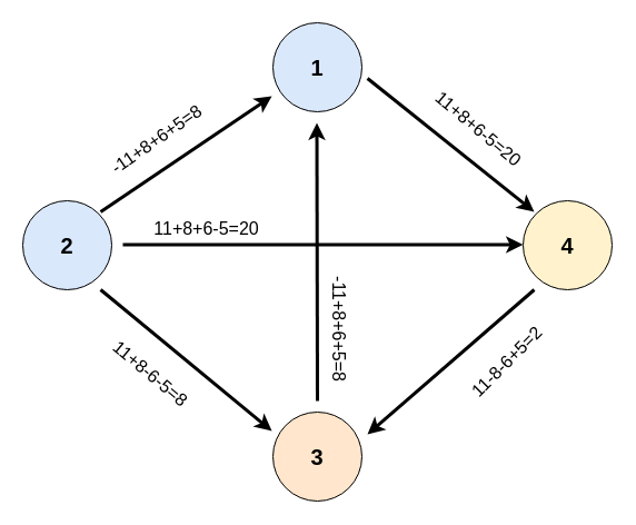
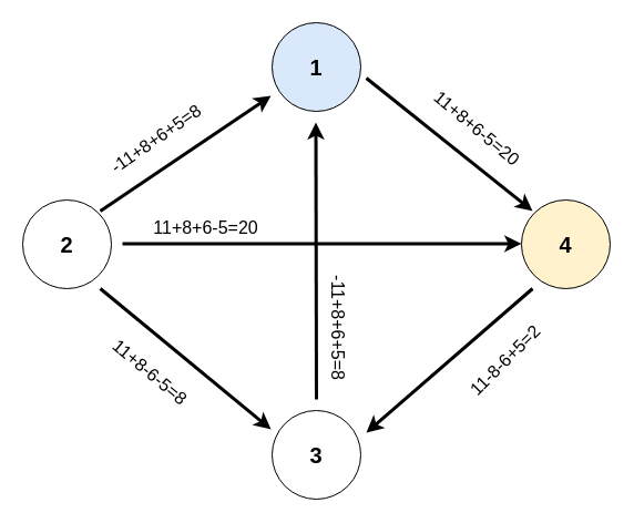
- <mxCell id="3" value="&lt;b&gt;&lt;font style=&quot;font-size: 20px;&quot;&gt;2&lt;/font&gt;&lt;/b&gt;" style="ellipse;whiteSpace=wrap;html=1;aspect=fixed;fillColor=#dae8fc;" vertex="1" parent="1"><mxGeometry x="20" y="180" width="80" height="80" as="geometry" /></mxCell>
+ <mxCell id="3" value="&lt;b&gt;&lt;font style=&quot;font-size: 20px;&quot;&gt;2&lt;/font&gt;&lt;/b&gt;" style="ellipse;whiteSpace=wrap;html=1;aspect=fixed;" vertex="1" parent="1"><mxGeometry x="20" y="180" width="80" height="80" as="geometry" /></mxCell>
- <mxCell id="5" value="&lt;b&gt;&lt;font style=&quot;font-size: 20px;&quot;&gt;3&lt;/font&gt;&lt;/b&gt;" style="ellipse;whiteSpace=wrap;html=1;aspect=fixed;fillColor=#ffe6cc;" vertex="1" parent="1"><mxGeometry x="245" y="370" width="80" height="80" as="geometry" /></mxCell>
+ <mxCell id="5" value="&lt;b&gt;&lt;font style=&quot;font-size: 20px;&quot;&gt;3&lt;/font&gt;&lt;/b&gt;" style="ellipse;whiteSpace=wrap;html=1;aspect=fixed;" vertex="1" parent="1"><mxGeometry x="245" y="370" width="80" height="80" as="geometry" /></mxCell>
